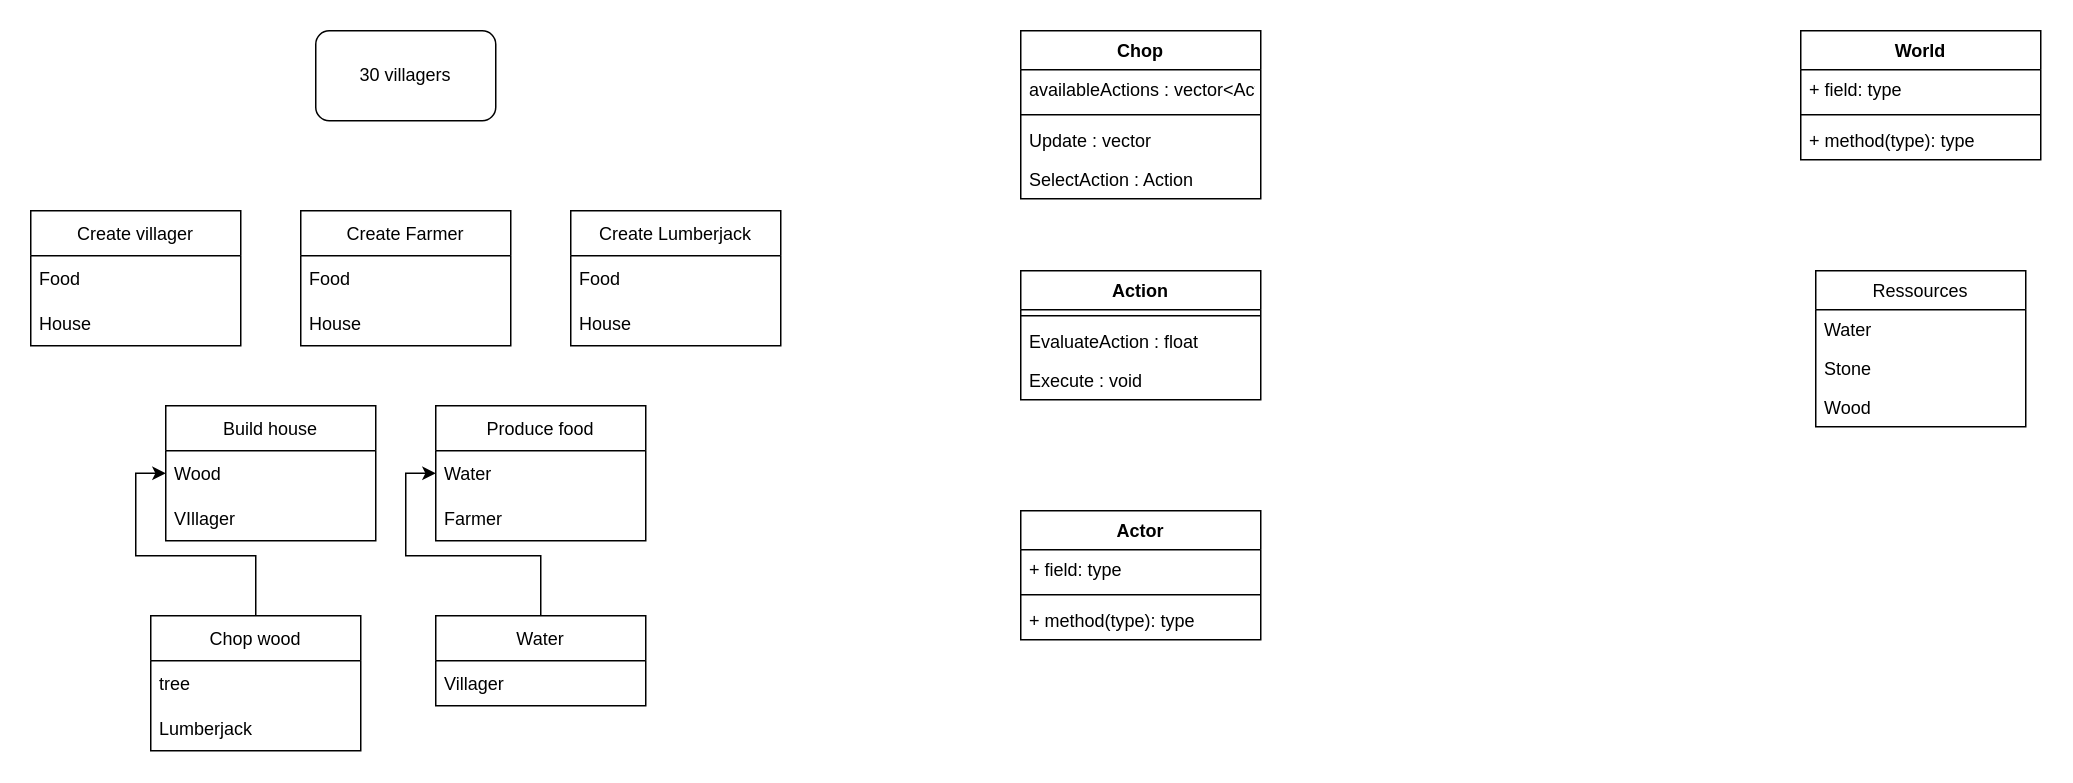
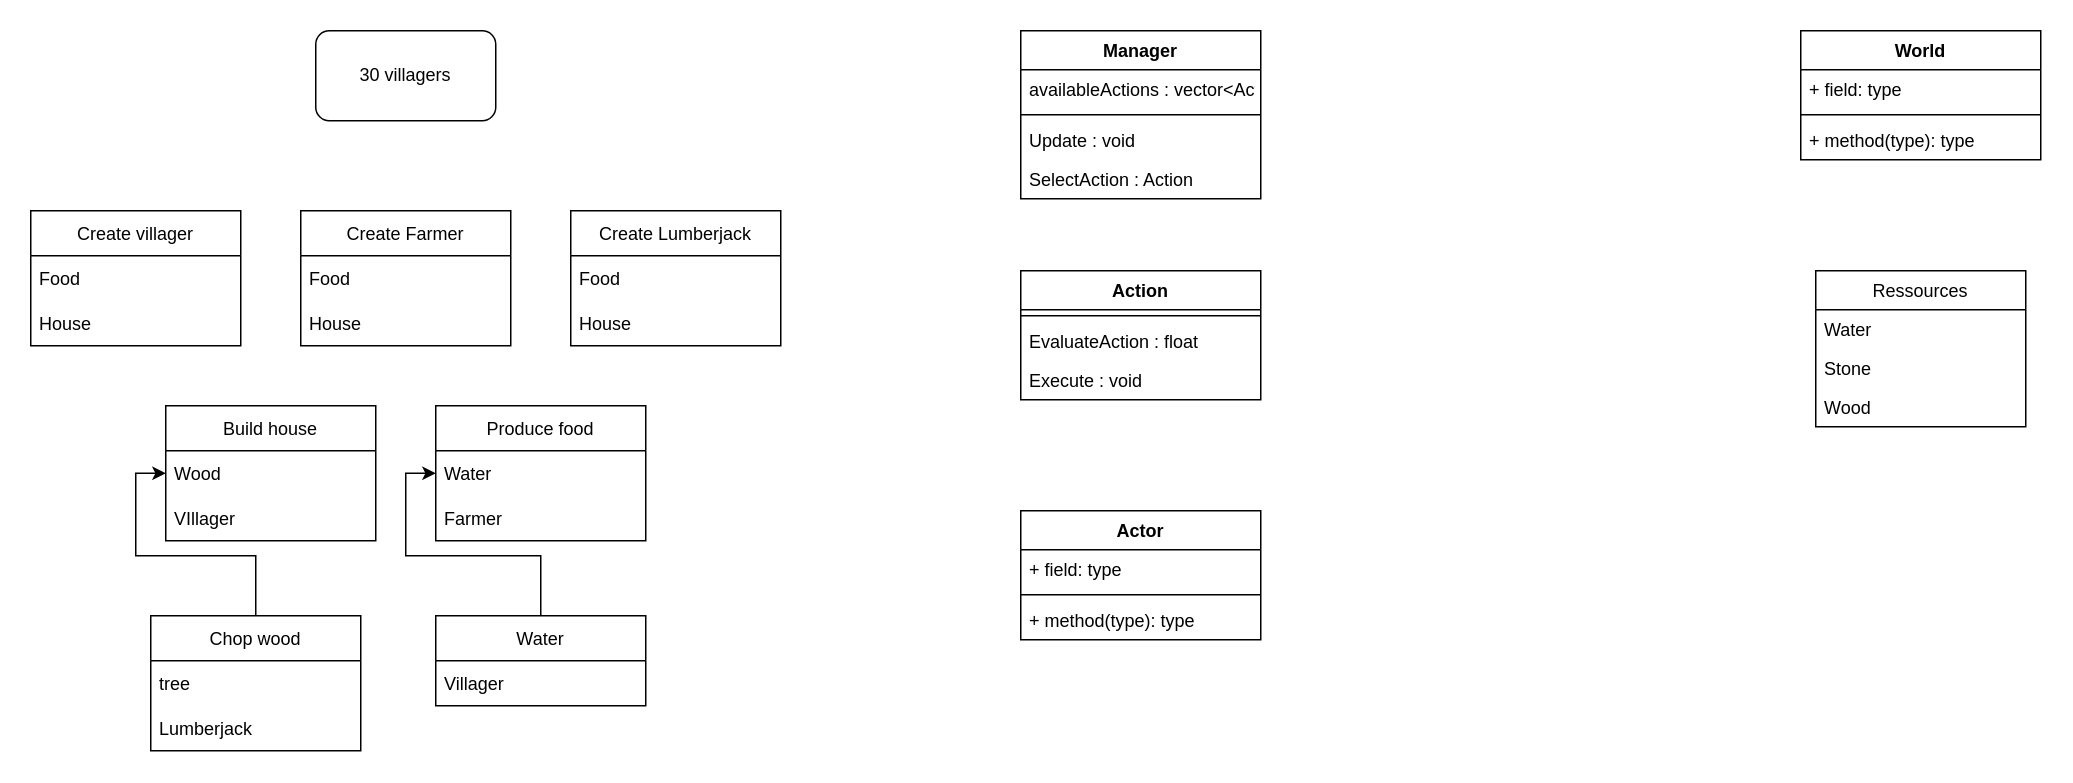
- <mxCell id="2" value="Chop" style="swimlane;fontStyle=1;align=center;verticalAlign=top;childLayout=stackLayout;horizontal=1;startSize=26;horizontalStack=0;resizeParent=1;resizeParentMax=0;resizeLast=0;collapsible=1;marginBottom=0;" parent="1" vertex="1"><mxGeometry x="680" y="20" width="160" height="112" as="geometry" /></mxCell>
+ <mxCell id="2" value="Manager" style="swimlane;fontStyle=1;align=center;verticalAlign=top;childLayout=stackLayout;horizontal=1;startSize=26;horizontalStack=0;resizeParent=1;resizeParentMax=0;resizeLast=0;collapsible=1;marginBottom=0;" parent="1" vertex="1"><mxGeometry x="680" y="20" width="160" height="112" as="geometry" /></mxCell>
- <mxCell id="5" value="Update : vector" style="text;strokeColor=none;fillColor=none;align=left;verticalAlign=top;spacingLeft=4;spacingRight=4;overflow=hidden;rotatable=0;points=[[0,0.5],[1,0.5]];portConstraint=eastwest;" parent="2" vertex="1"><mxGeometry y="60" width="160" height="26" as="geometry" /></mxCell>
+ <mxCell id="5" value="Update : void" style="text;strokeColor=none;fillColor=none;align=left;verticalAlign=top;spacingLeft=4;spacingRight=4;overflow=hidden;rotatable=0;points=[[0,0.5],[1,0.5]];portConstraint=eastwest;" parent="2" vertex="1"><mxGeometry y="60" width="160" height="26" as="geometry" /></mxCell>
